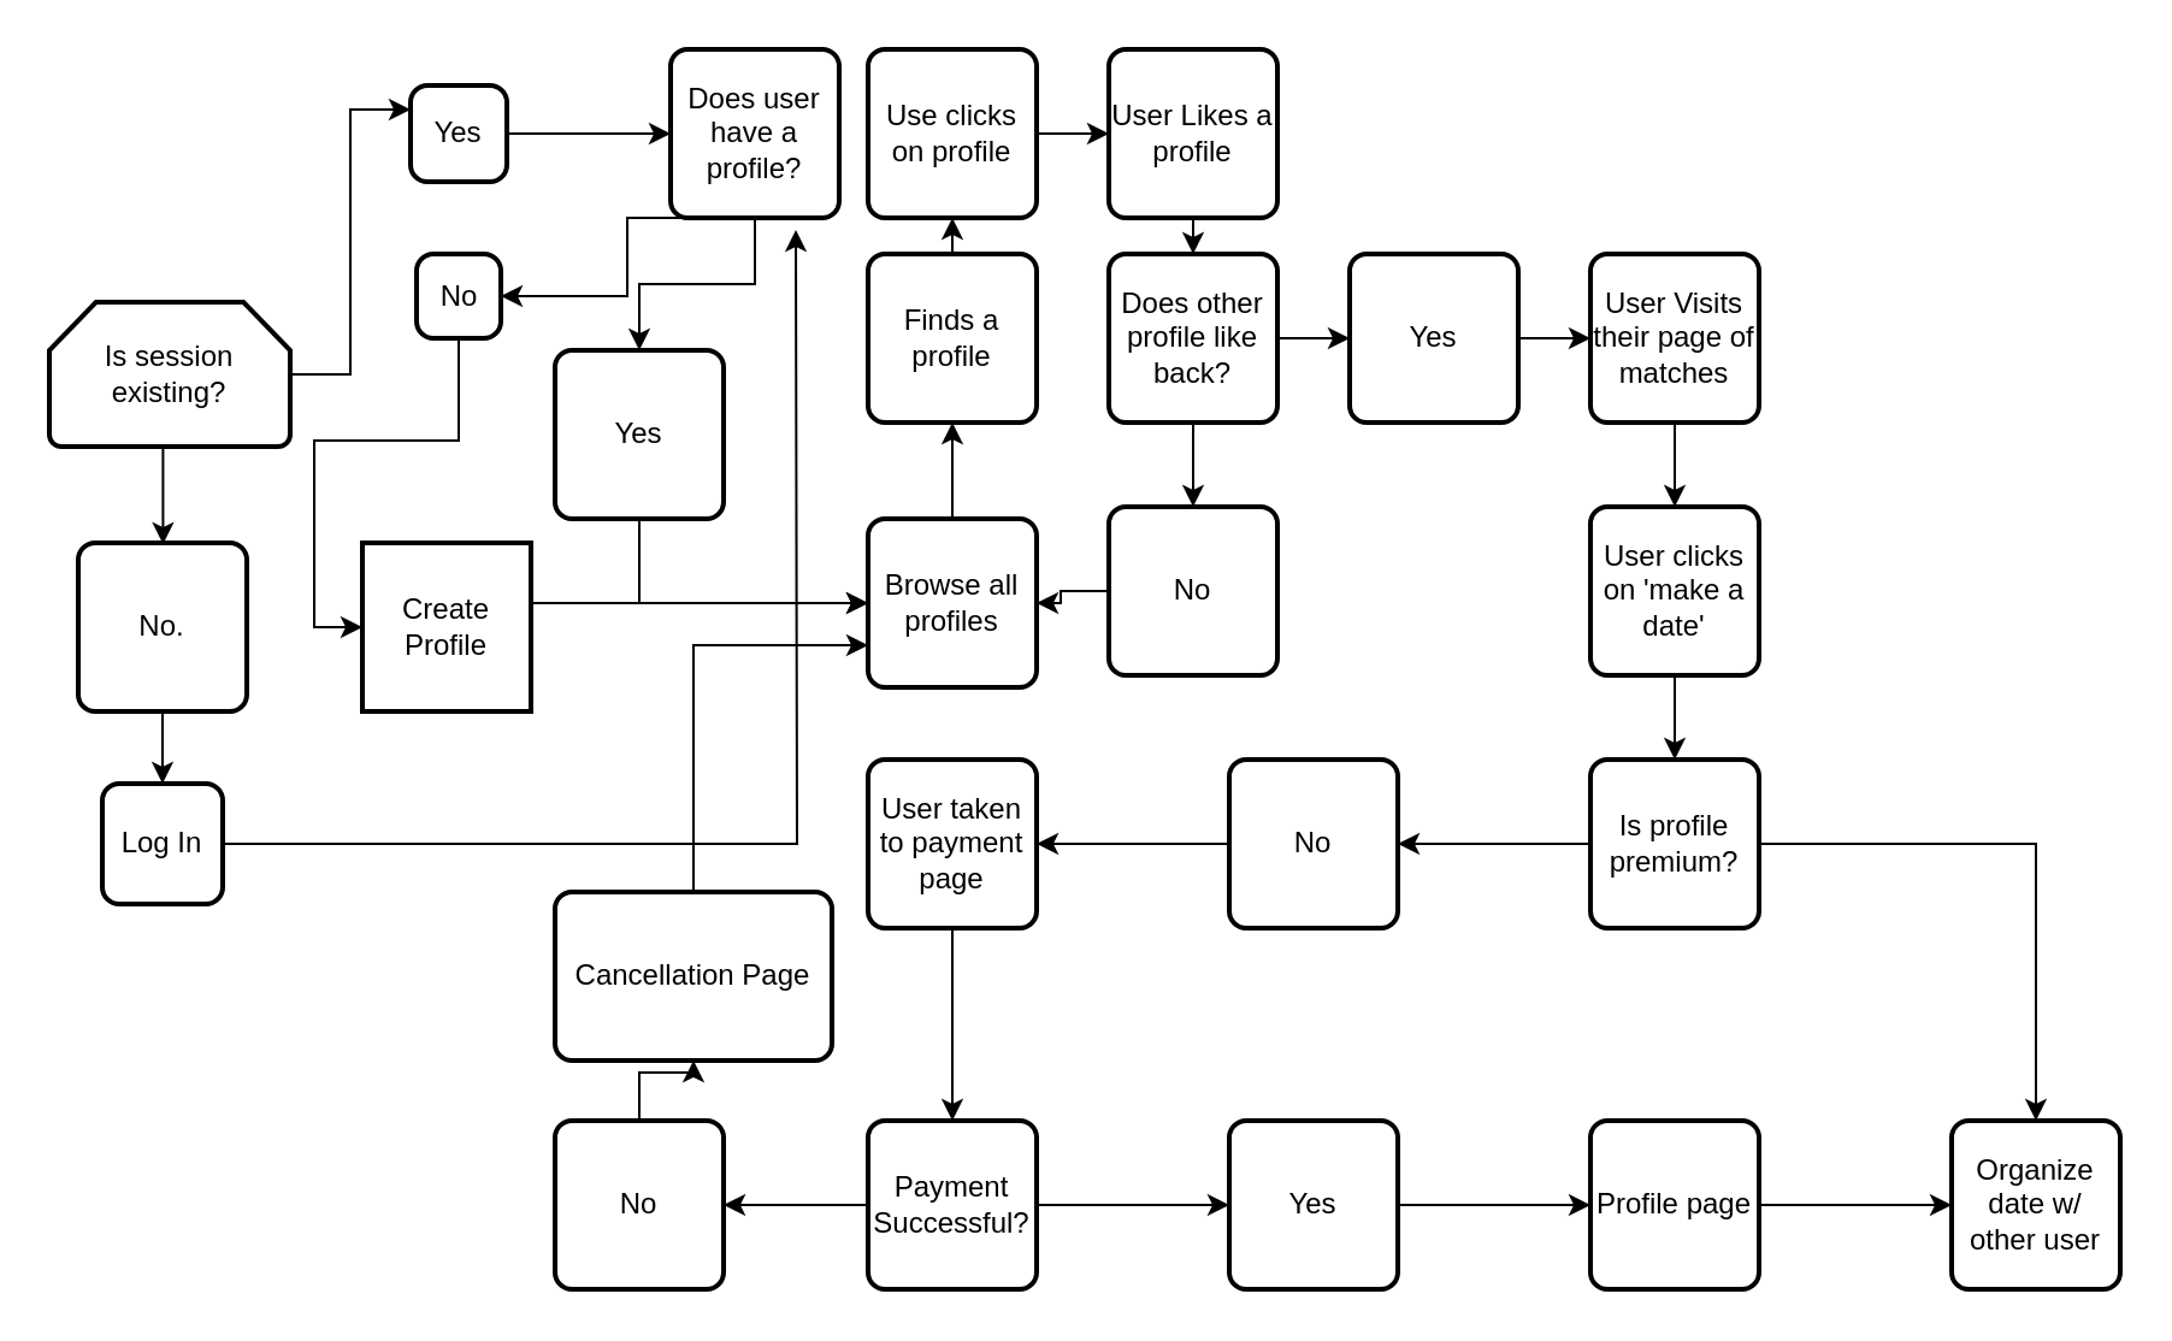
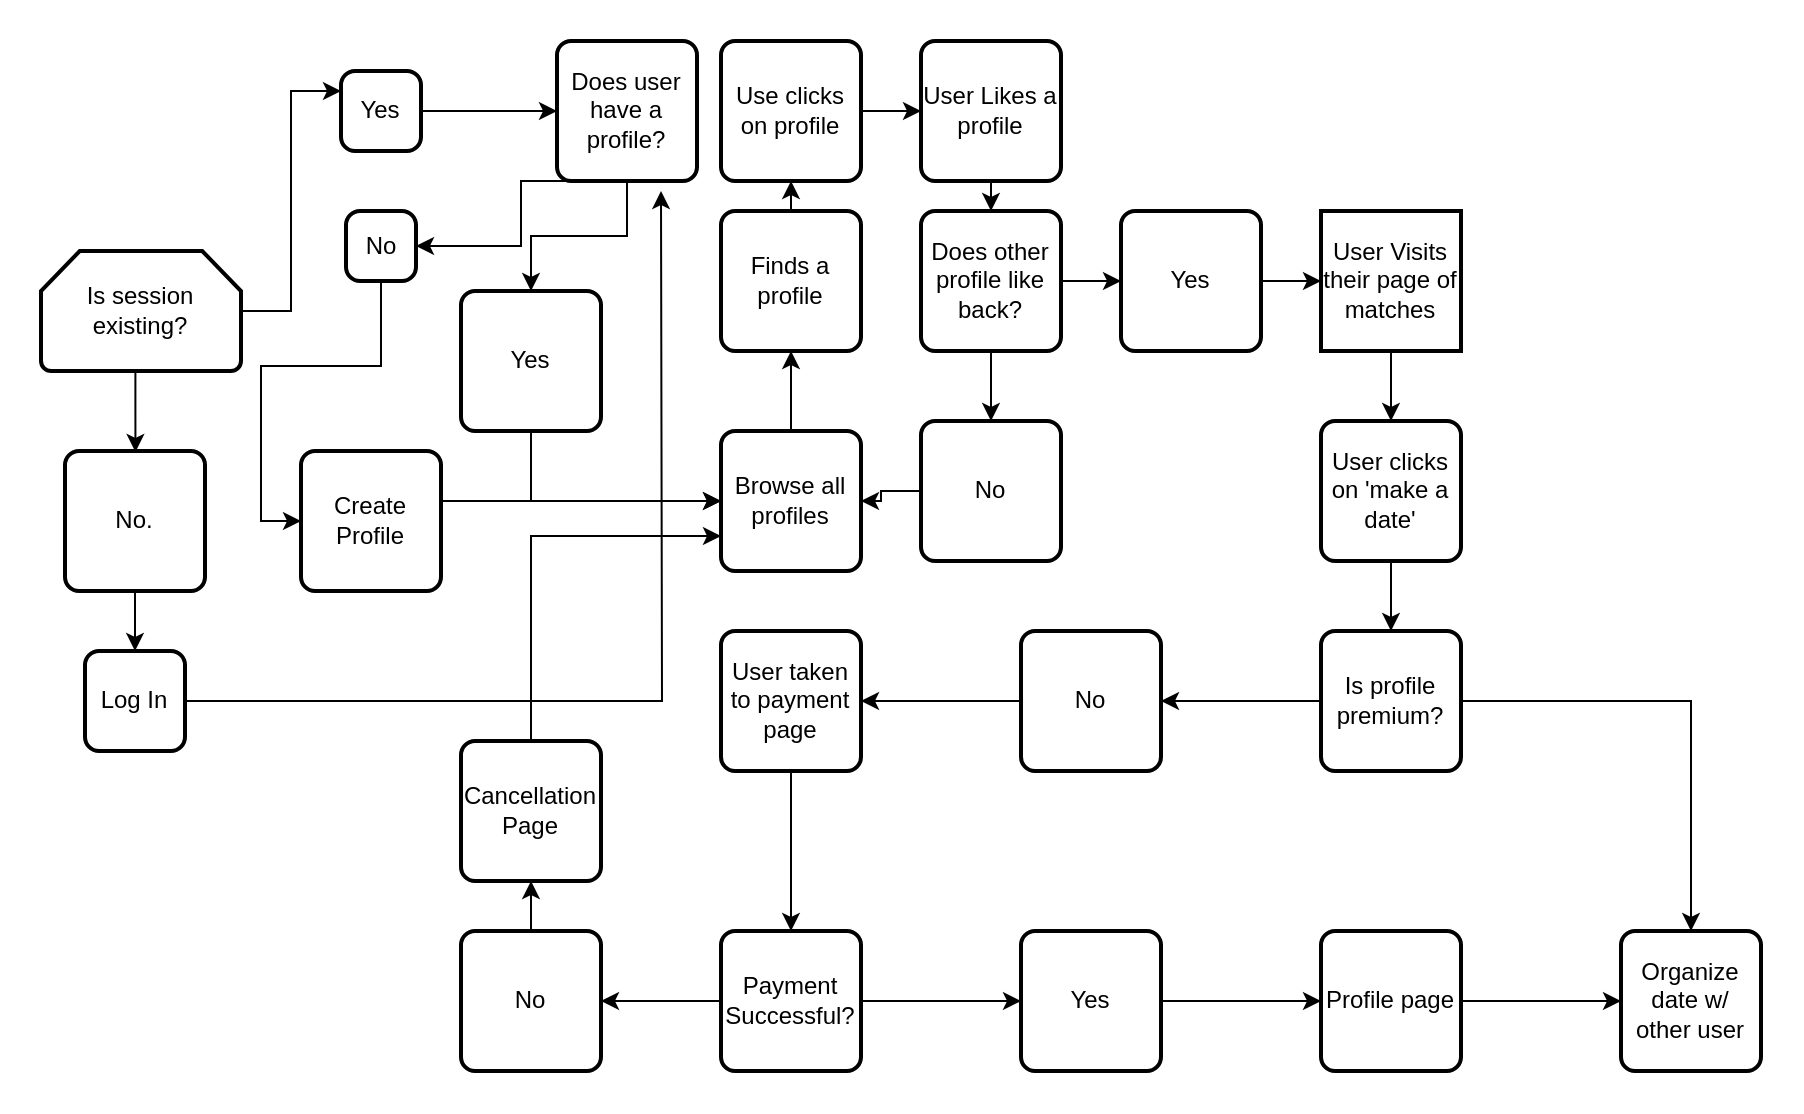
- <mxCell id="36" value="User Visits their page of matches" style="rounded=1;whiteSpace=wrap;html=1;absoluteArcSize=1;arcSize=14;strokeWidth=2;" vertex="1" parent="1"><mxGeometry x="660" y="105" width="70" height="70" as="geometry" /></mxCell>
+ <mxCell id="36" value="User Visits their page of matches" style="whiteSpace=wrap;html=1;absoluteArcSize=1;arcSize=14;strokeWidth=2;rounded=0;" vertex="1" parent="1"><mxGeometry x="660" y="105" width="70" height="70" as="geometry" /></mxCell>
- <mxCell id="18" value="Create Profile" style="whiteSpace=wrap;html=1;absoluteArcSize=1;arcSize=14;strokeWidth=2;rounded=0;" vertex="1" parent="1"><mxGeometry x="150" y="225" width="70" height="70" as="geometry" /></mxCell>
+ <mxCell id="18" value="Create Profile" style="rounded=1;whiteSpace=wrap;html=1;absoluteArcSize=1;arcSize=14;strokeWidth=2;" vertex="1" parent="1"><mxGeometry x="150" y="225" width="70" height="70" as="geometry" /></mxCell>
- <mxCell id="57" value="Cancellation Page" style="rounded=1;whiteSpace=wrap;html=1;absoluteArcSize=1;arcSize=14;strokeWidth=2;" vertex="1" parent="1"><mxGeometry x="230" y="370" width="115" height="70" as="geometry" /></mxCell>
+ <mxCell id="57" value="Cancellation Page" style="rounded=1;whiteSpace=wrap;html=1;absoluteArcSize=1;arcSize=14;strokeWidth=2;" vertex="1" parent="1"><mxGeometry x="230" y="370" width="70" height="70" as="geometry" /></mxCell>
